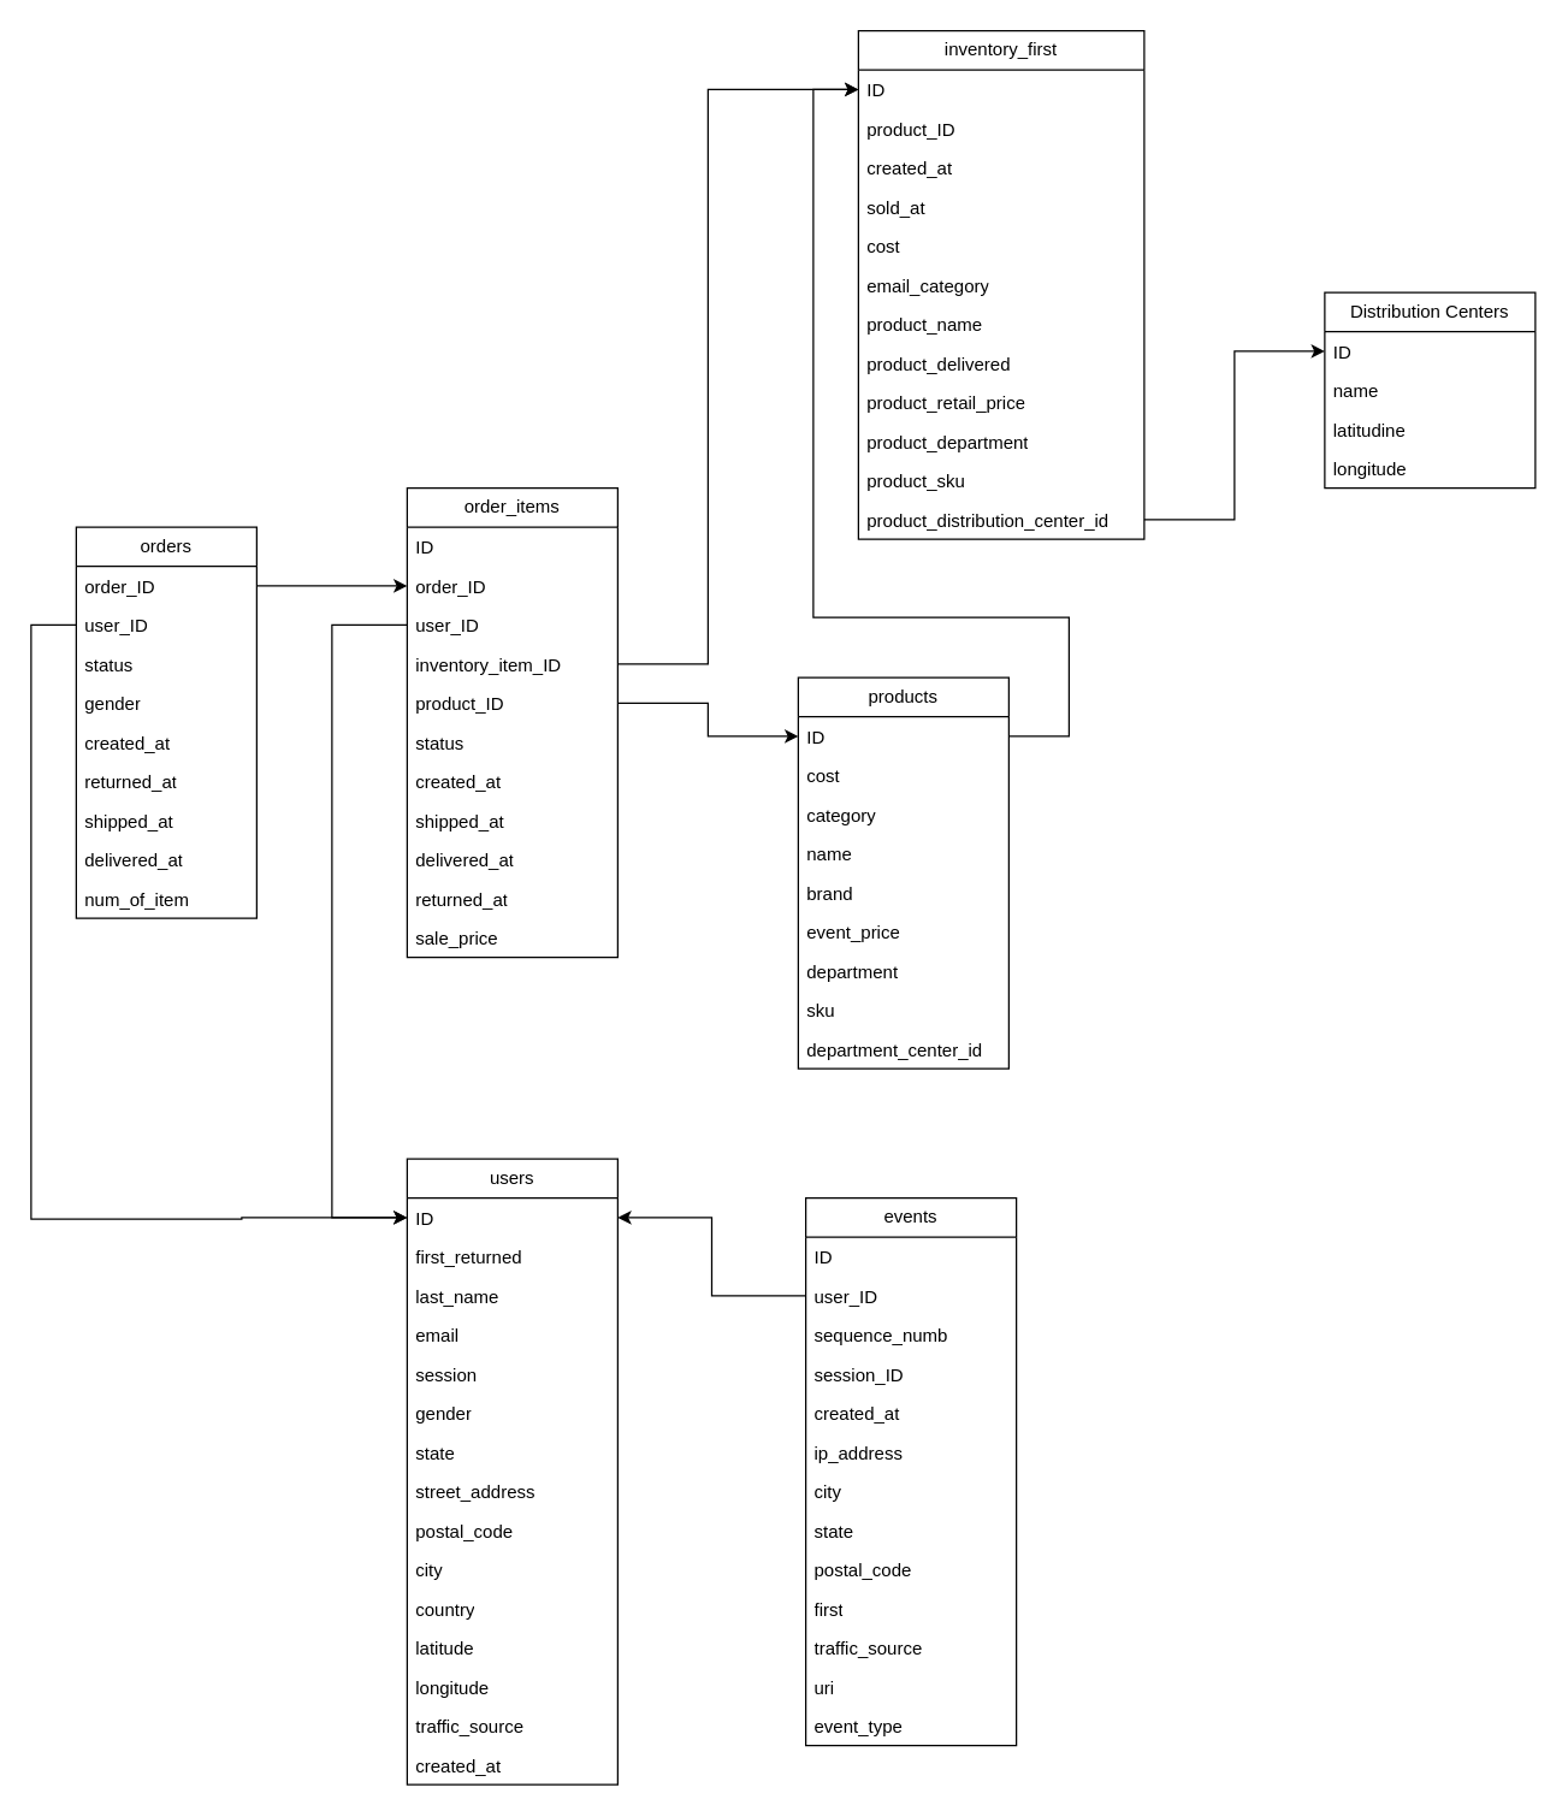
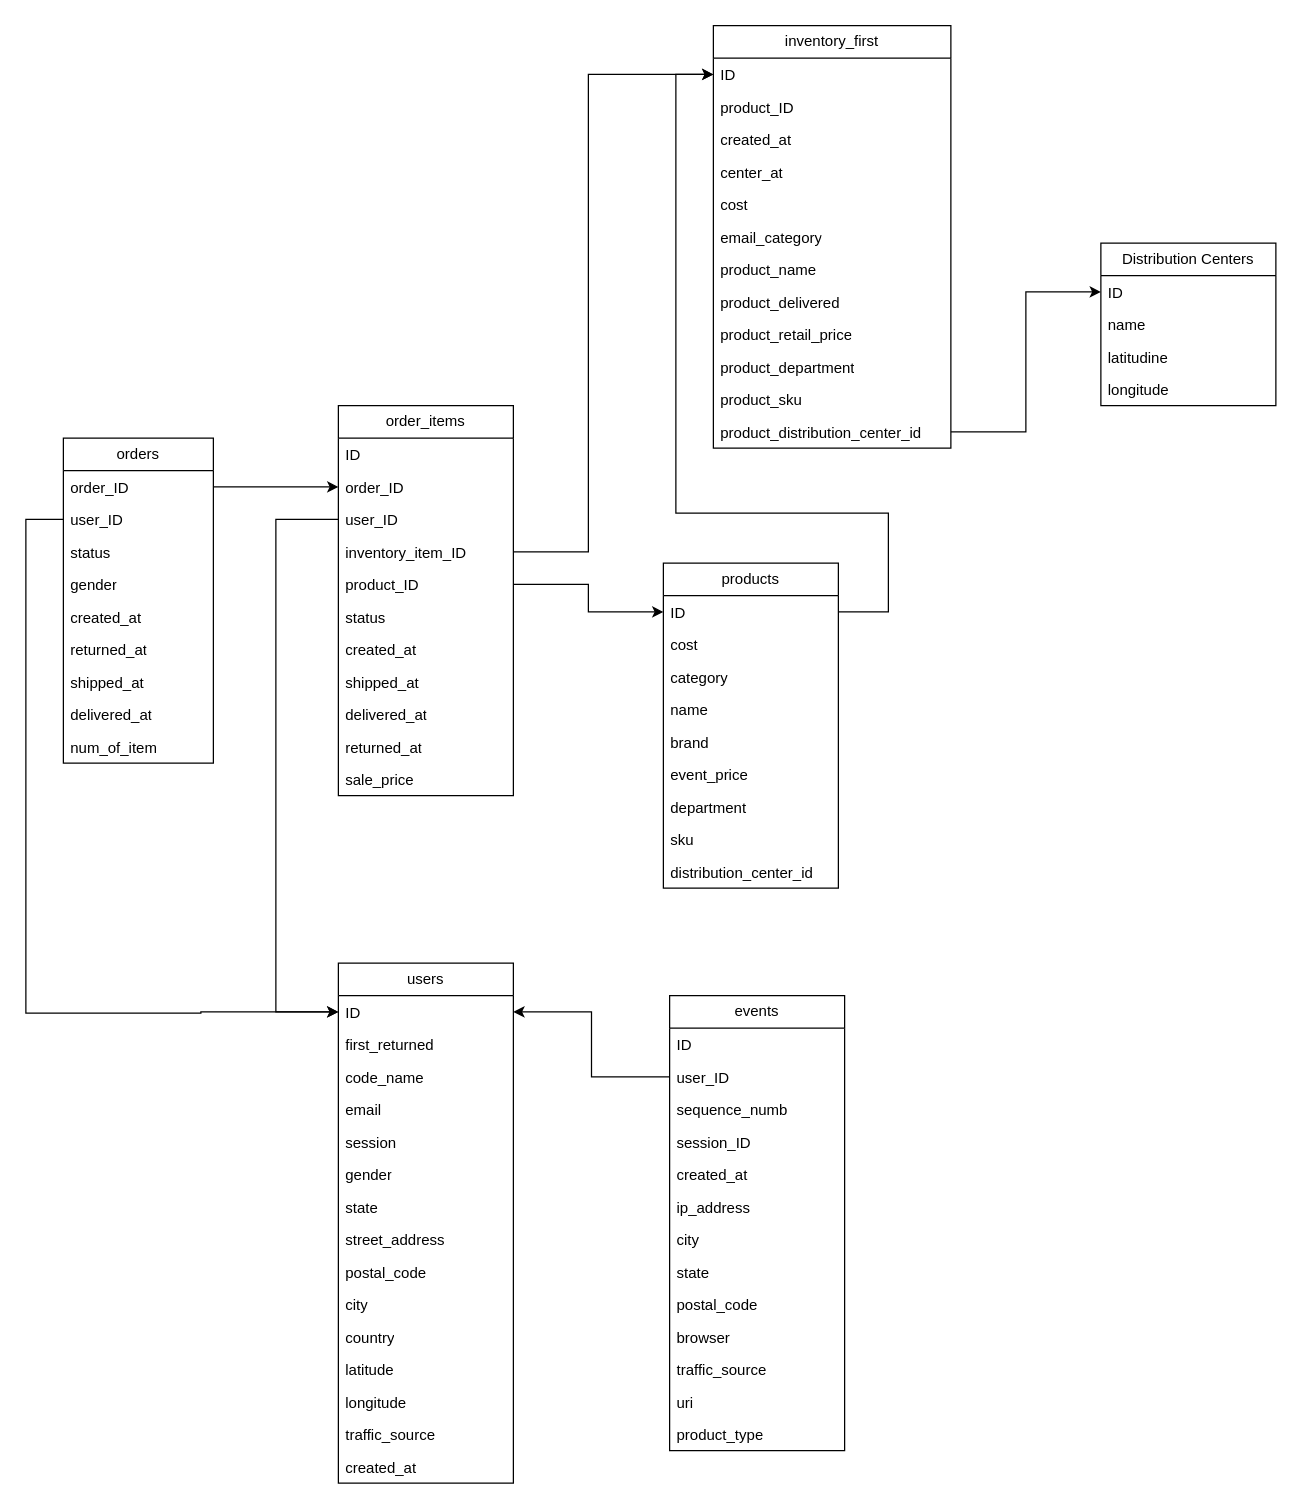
- <mxCell id="25" value="sold_at" style="text;strokeColor=none;fillColor=none;align=left;verticalAlign=top;spacingLeft=4;spacingRight=4;overflow=hidden;rotatable=0;points=[[0,0.5],[1,0.5]];portConstraint=eastwest;whiteSpace=wrap;html=1;" parent="21" vertex="1"><mxGeometry y="104" width="190" height="26" as="geometry" /></mxCell>
+ <mxCell id="25" value="center_at" style="text;strokeColor=none;fillColor=none;align=left;verticalAlign=top;spacingLeft=4;spacingRight=4;overflow=hidden;rotatable=0;points=[[0,0.5],[1,0.5]];portConstraint=eastwest;whiteSpace=wrap;html=1;" parent="21" vertex="1"><mxGeometry y="104" width="190" height="26" as="geometry" /></mxCell>
- <mxCell id="82" value="department_center_id" style="text;strokeColor=none;fillColor=none;align=left;verticalAlign=top;spacingLeft=4;spacingRight=4;overflow=hidden;rotatable=0;points=[[0,0.5],[1,0.5]];portConstraint=eastwest;whiteSpace=wrap;html=1;" parent="73" vertex="1"><mxGeometry y="234" width="140" height="26" as="geometry" /></mxCell>
+ <mxCell id="82" value="distribution_center_id" style="text;strokeColor=none;fillColor=none;align=left;verticalAlign=top;spacingLeft=4;spacingRight=4;overflow=hidden;rotatable=0;points=[[0,0.5],[1,0.5]];portConstraint=eastwest;whiteSpace=wrap;html=1;" parent="73" vertex="1"><mxGeometry y="234" width="140" height="26" as="geometry" /></mxCell>
- <mxCell id="59" value="last_name" style="text;strokeColor=none;fillColor=none;align=left;verticalAlign=top;spacingLeft=4;spacingRight=4;overflow=hidden;rotatable=0;points=[[0,0.5],[1,0.5]];portConstraint=eastwest;whiteSpace=wrap;html=1;" parent="56" vertex="1"><mxGeometry y="78" width="140" height="26" as="geometry" /></mxCell>
+ <mxCell id="59" value="code_name" style="text;strokeColor=none;fillColor=none;align=left;verticalAlign=top;spacingLeft=4;spacingRight=4;overflow=hidden;rotatable=0;points=[[0,0.5],[1,0.5]];portConstraint=eastwest;whiteSpace=wrap;html=1;" parent="56" vertex="1"><mxGeometry y="78" width="140" height="26" as="geometry" /></mxCell>
- <mxCell id="17" value="first" style="text;strokeColor=none;fillColor=none;align=left;verticalAlign=top;spacingLeft=4;spacingRight=4;overflow=hidden;rotatable=0;points=[[0,0.5],[1,0.5]];portConstraint=eastwest;whiteSpace=wrap;html=1;" parent="7" vertex="1"><mxGeometry y="260" width="140" height="26" as="geometry" /></mxCell>
+ <mxCell id="17" value="browser" style="text;strokeColor=none;fillColor=none;align=left;verticalAlign=top;spacingLeft=4;spacingRight=4;overflow=hidden;rotatable=0;points=[[0,0.5],[1,0.5]];portConstraint=eastwest;whiteSpace=wrap;html=1;" parent="7" vertex="1"><mxGeometry y="260" width="140" height="26" as="geometry" /></mxCell>
- <mxCell id="20" value="event_type" style="text;strokeColor=none;fillColor=none;align=left;verticalAlign=top;spacingLeft=4;spacingRight=4;overflow=hidden;rotatable=0;points=[[0,0.5],[1,0.5]];portConstraint=eastwest;whiteSpace=wrap;html=1;" parent="7" vertex="1"><mxGeometry y="338" width="140" height="26" as="geometry" /></mxCell>
+ <mxCell id="20" value="product_type" style="text;strokeColor=none;fillColor=none;align=left;verticalAlign=top;spacingLeft=4;spacingRight=4;overflow=hidden;rotatable=0;points=[[0,0.5],[1,0.5]];portConstraint=eastwest;whiteSpace=wrap;html=1;" parent="7" vertex="1"><mxGeometry y="338" width="140" height="26" as="geometry" /></mxCell>
